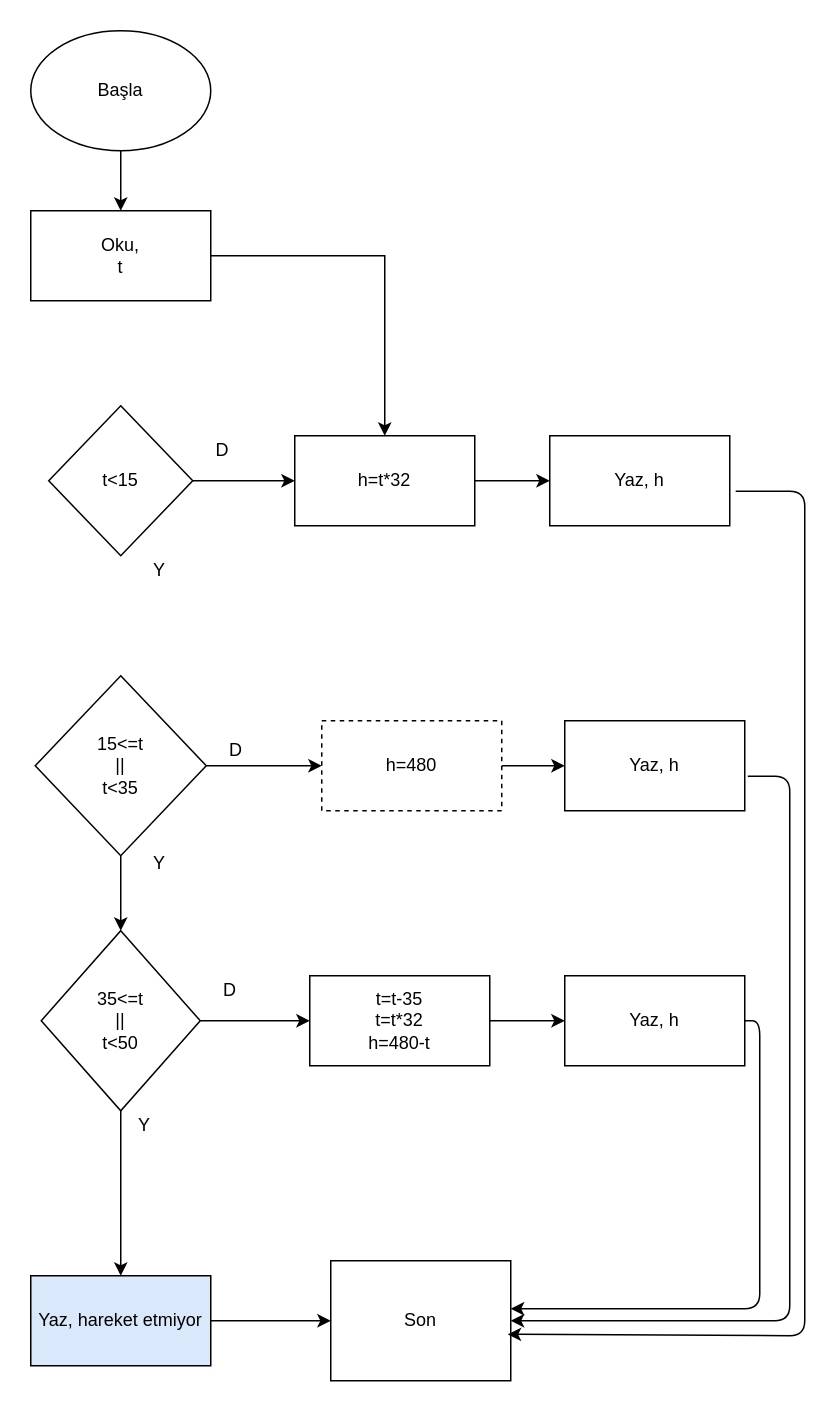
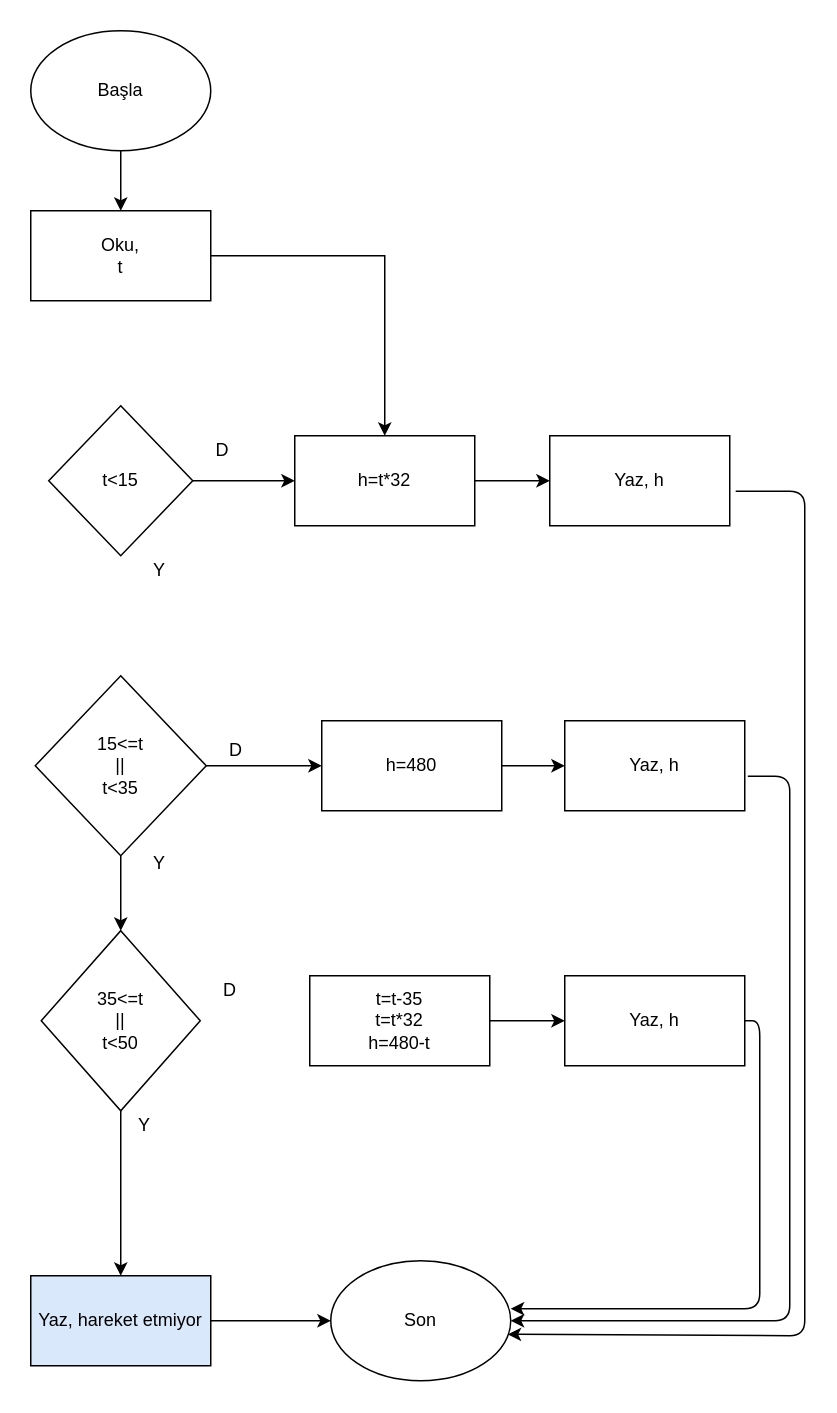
- <mxCell id="20" value="h=480" style="whiteSpace=wrap;html=1;dashed=1;" vertex="1" parent="1"><mxGeometry x="214" y="480" width="120" height="60" as="geometry" /></mxCell>
+ <mxCell id="20" value="h=480" style="whiteSpace=wrap;html=1;" vertex="1" parent="1"><mxGeometry x="214" y="480" width="120" height="60" as="geometry" /></mxCell>
- <mxCell id="11" value="" style="edgeStyle=orthogonalEdgeStyle;rounded=0;orthogonalLoop=1;jettySize=auto;html=1;" edge="1" parent="1" source="13" target="25"><mxGeometry relative="1" as="geometry" /></mxCell>
- <mxCell id="30" value="Son" style="whiteSpace=wrap;html=1;rounded=0;" vertex="1" parent="1"><mxGeometry x="220" y="840" width="120" height="80" as="geometry" /></mxCell>
+ <mxCell id="30" value="Son" style="ellipse;whiteSpace=wrap;html=1;" vertex="1" parent="1"><mxGeometry x="220" y="840" width="120" height="80" as="geometry" /></mxCell>
